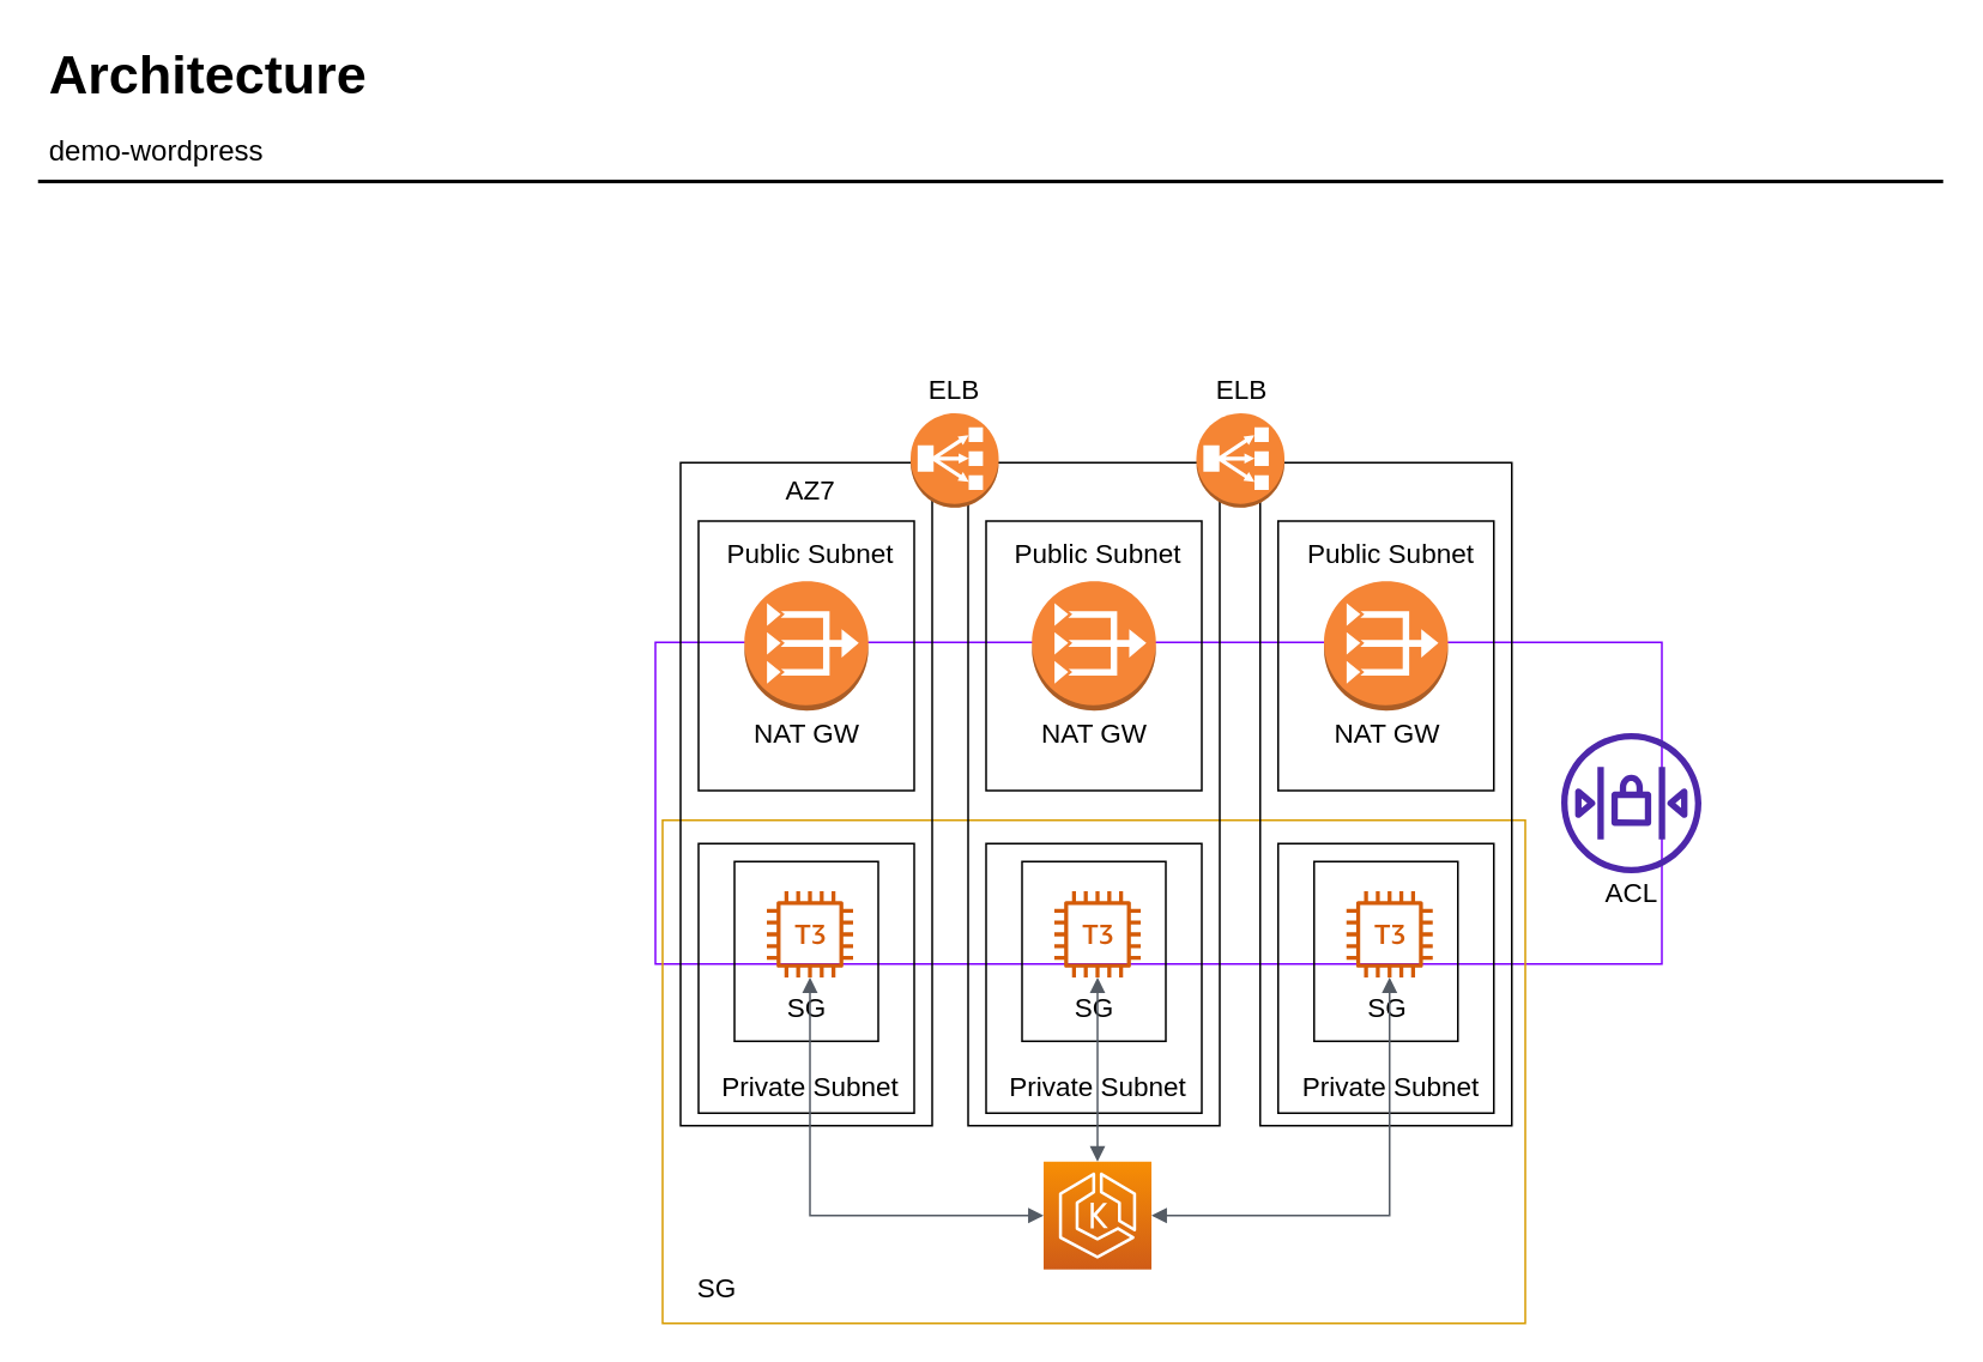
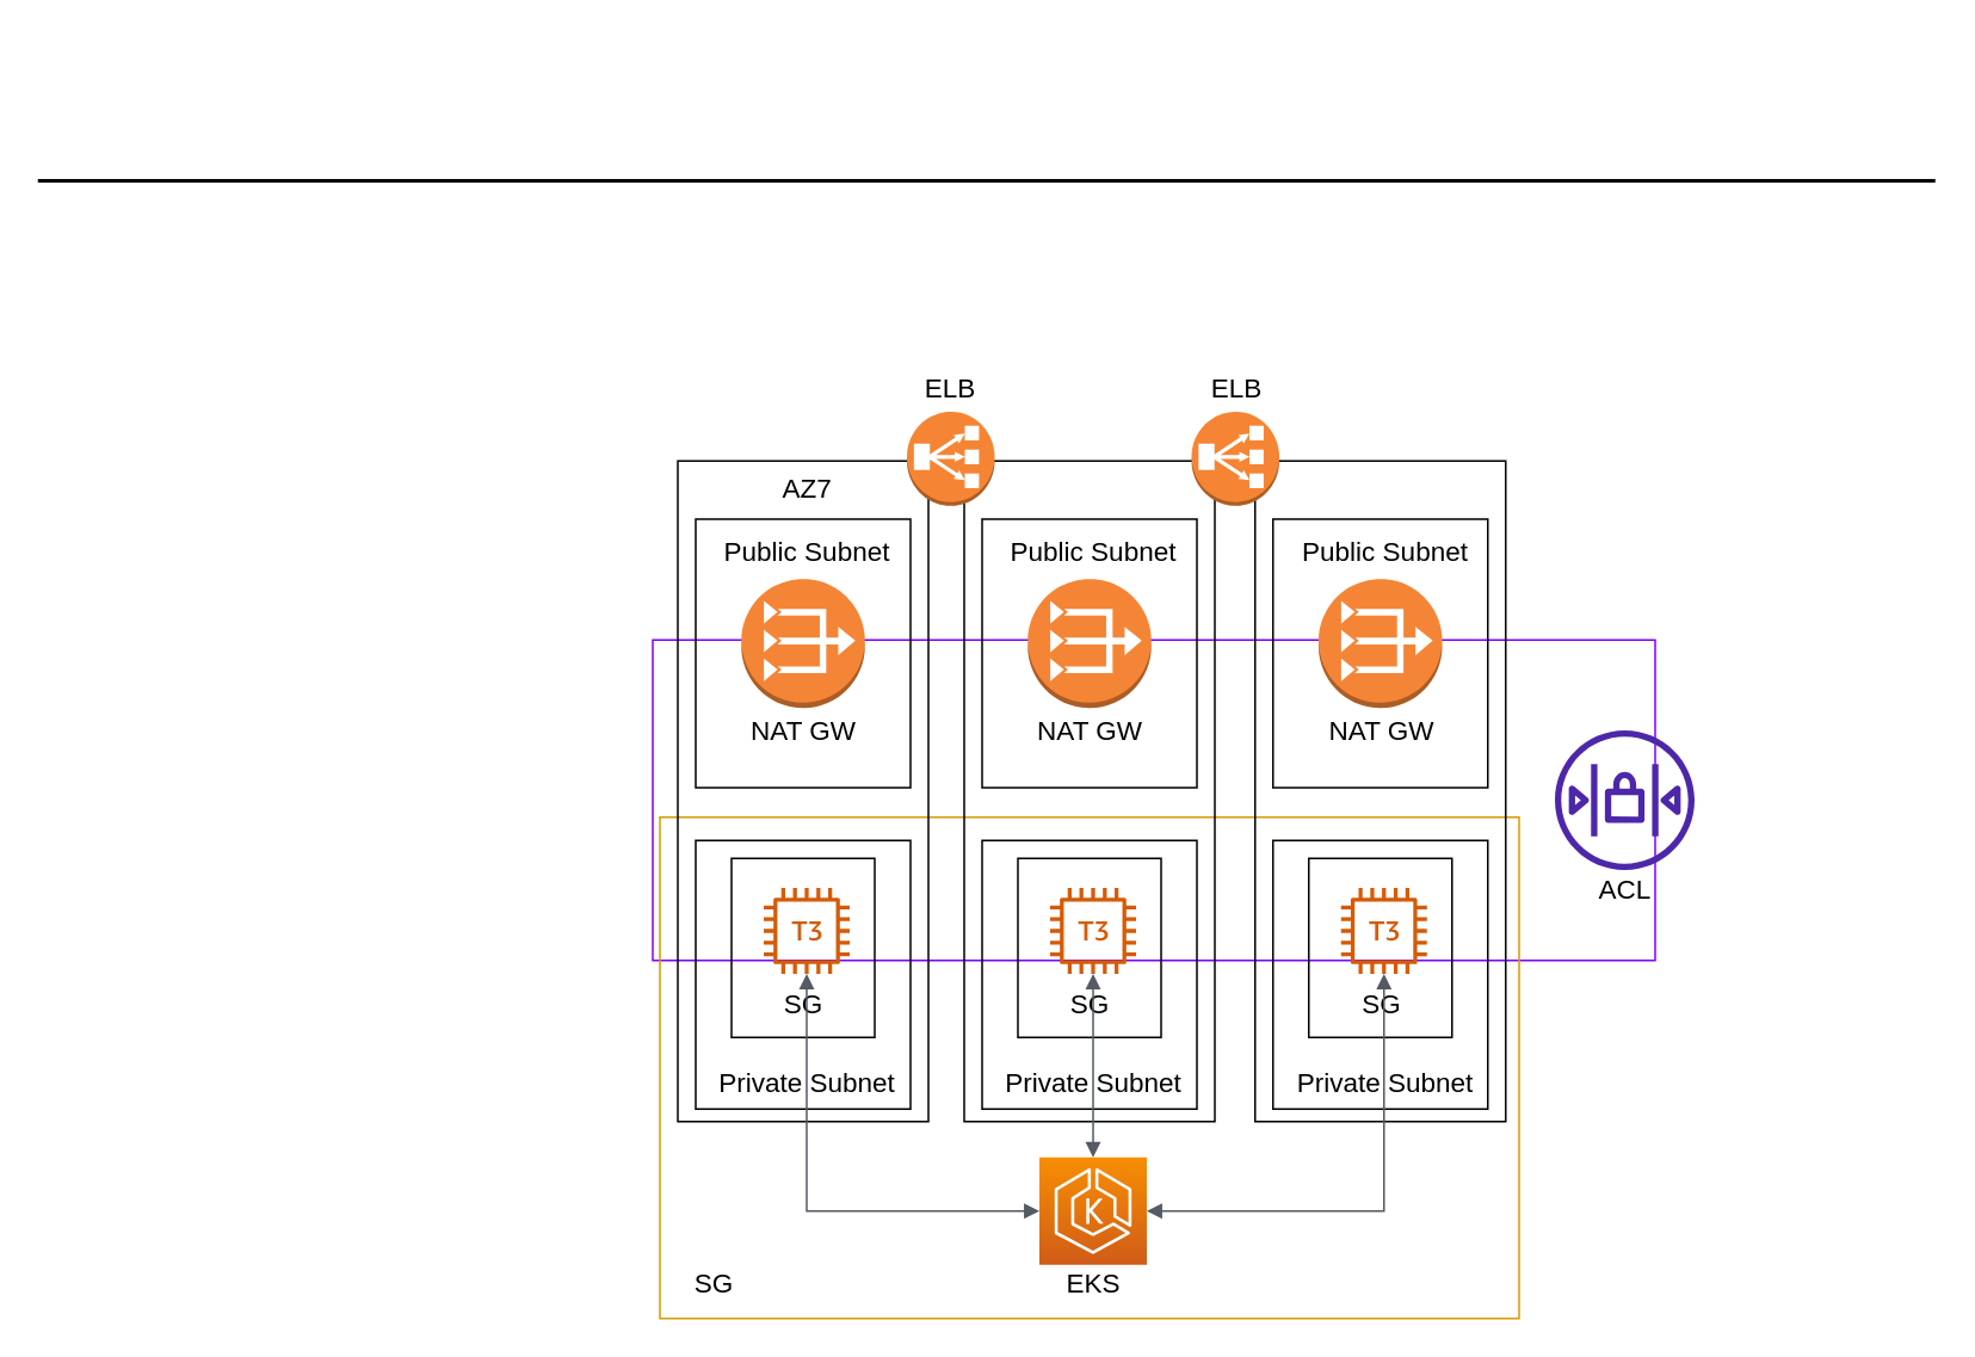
- <mxCell id="11" value="Architecture" style="text;html=1;resizable=0;points=[];autosize=1;align=left;verticalAlign=top;spacingTop=-4;fontSize=30;fontStyle=1" parent="1" vertex="1"><mxGeometry x="24.5" y="20.5" width="190" height="40" as="geometry" /></mxCell>
- <mxCell id="12" value="demo-wordpress" style="text;html=1;resizable=0;points=[];autosize=1;align=left;verticalAlign=top;spacingTop=-4;fontSize=16;" parent="1" vertex="1"><mxGeometry x="24.5" y="70.5" width="130" height="20" as="geometry" /></mxCell>
+ <mxCell id="48" value="EKS" style="text;html=1;resizable=0;autosize=1;align=center;verticalAlign=middle;points=[];fillColor=none;strokeColor=none;rounded=0;fontSize=15;" vertex="1" parent="1"><mxGeometry x="585" y="706" width="50" height="20" as="geometry" /></mxCell>
